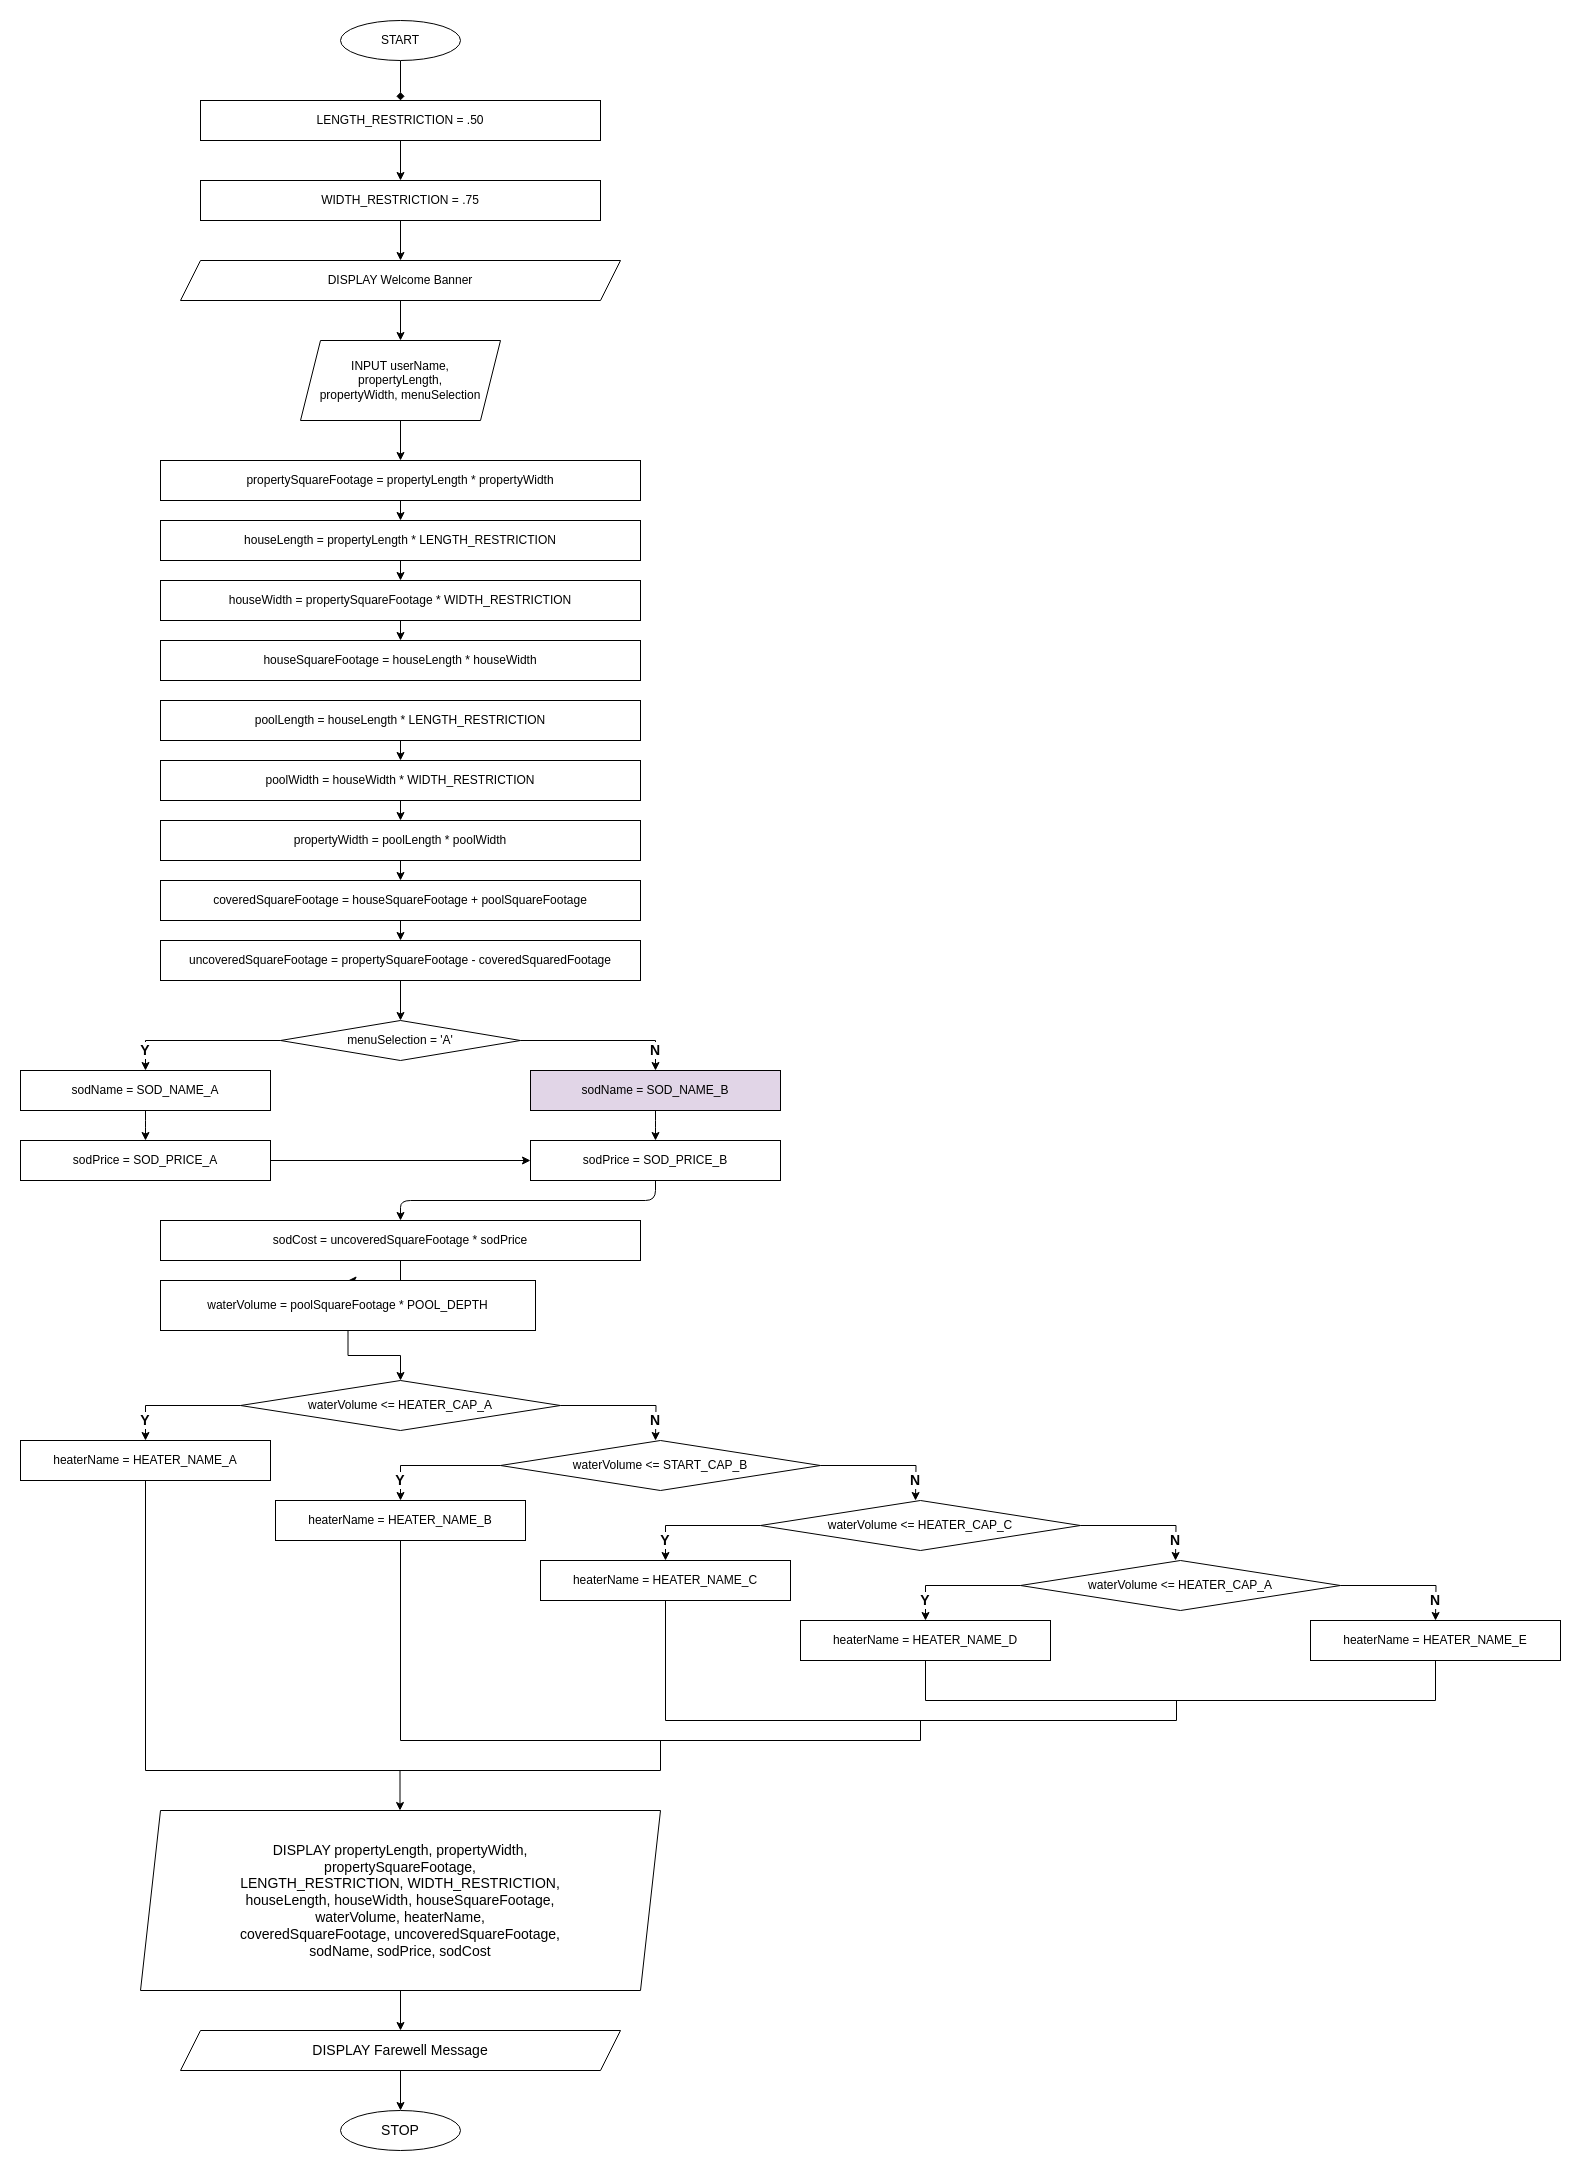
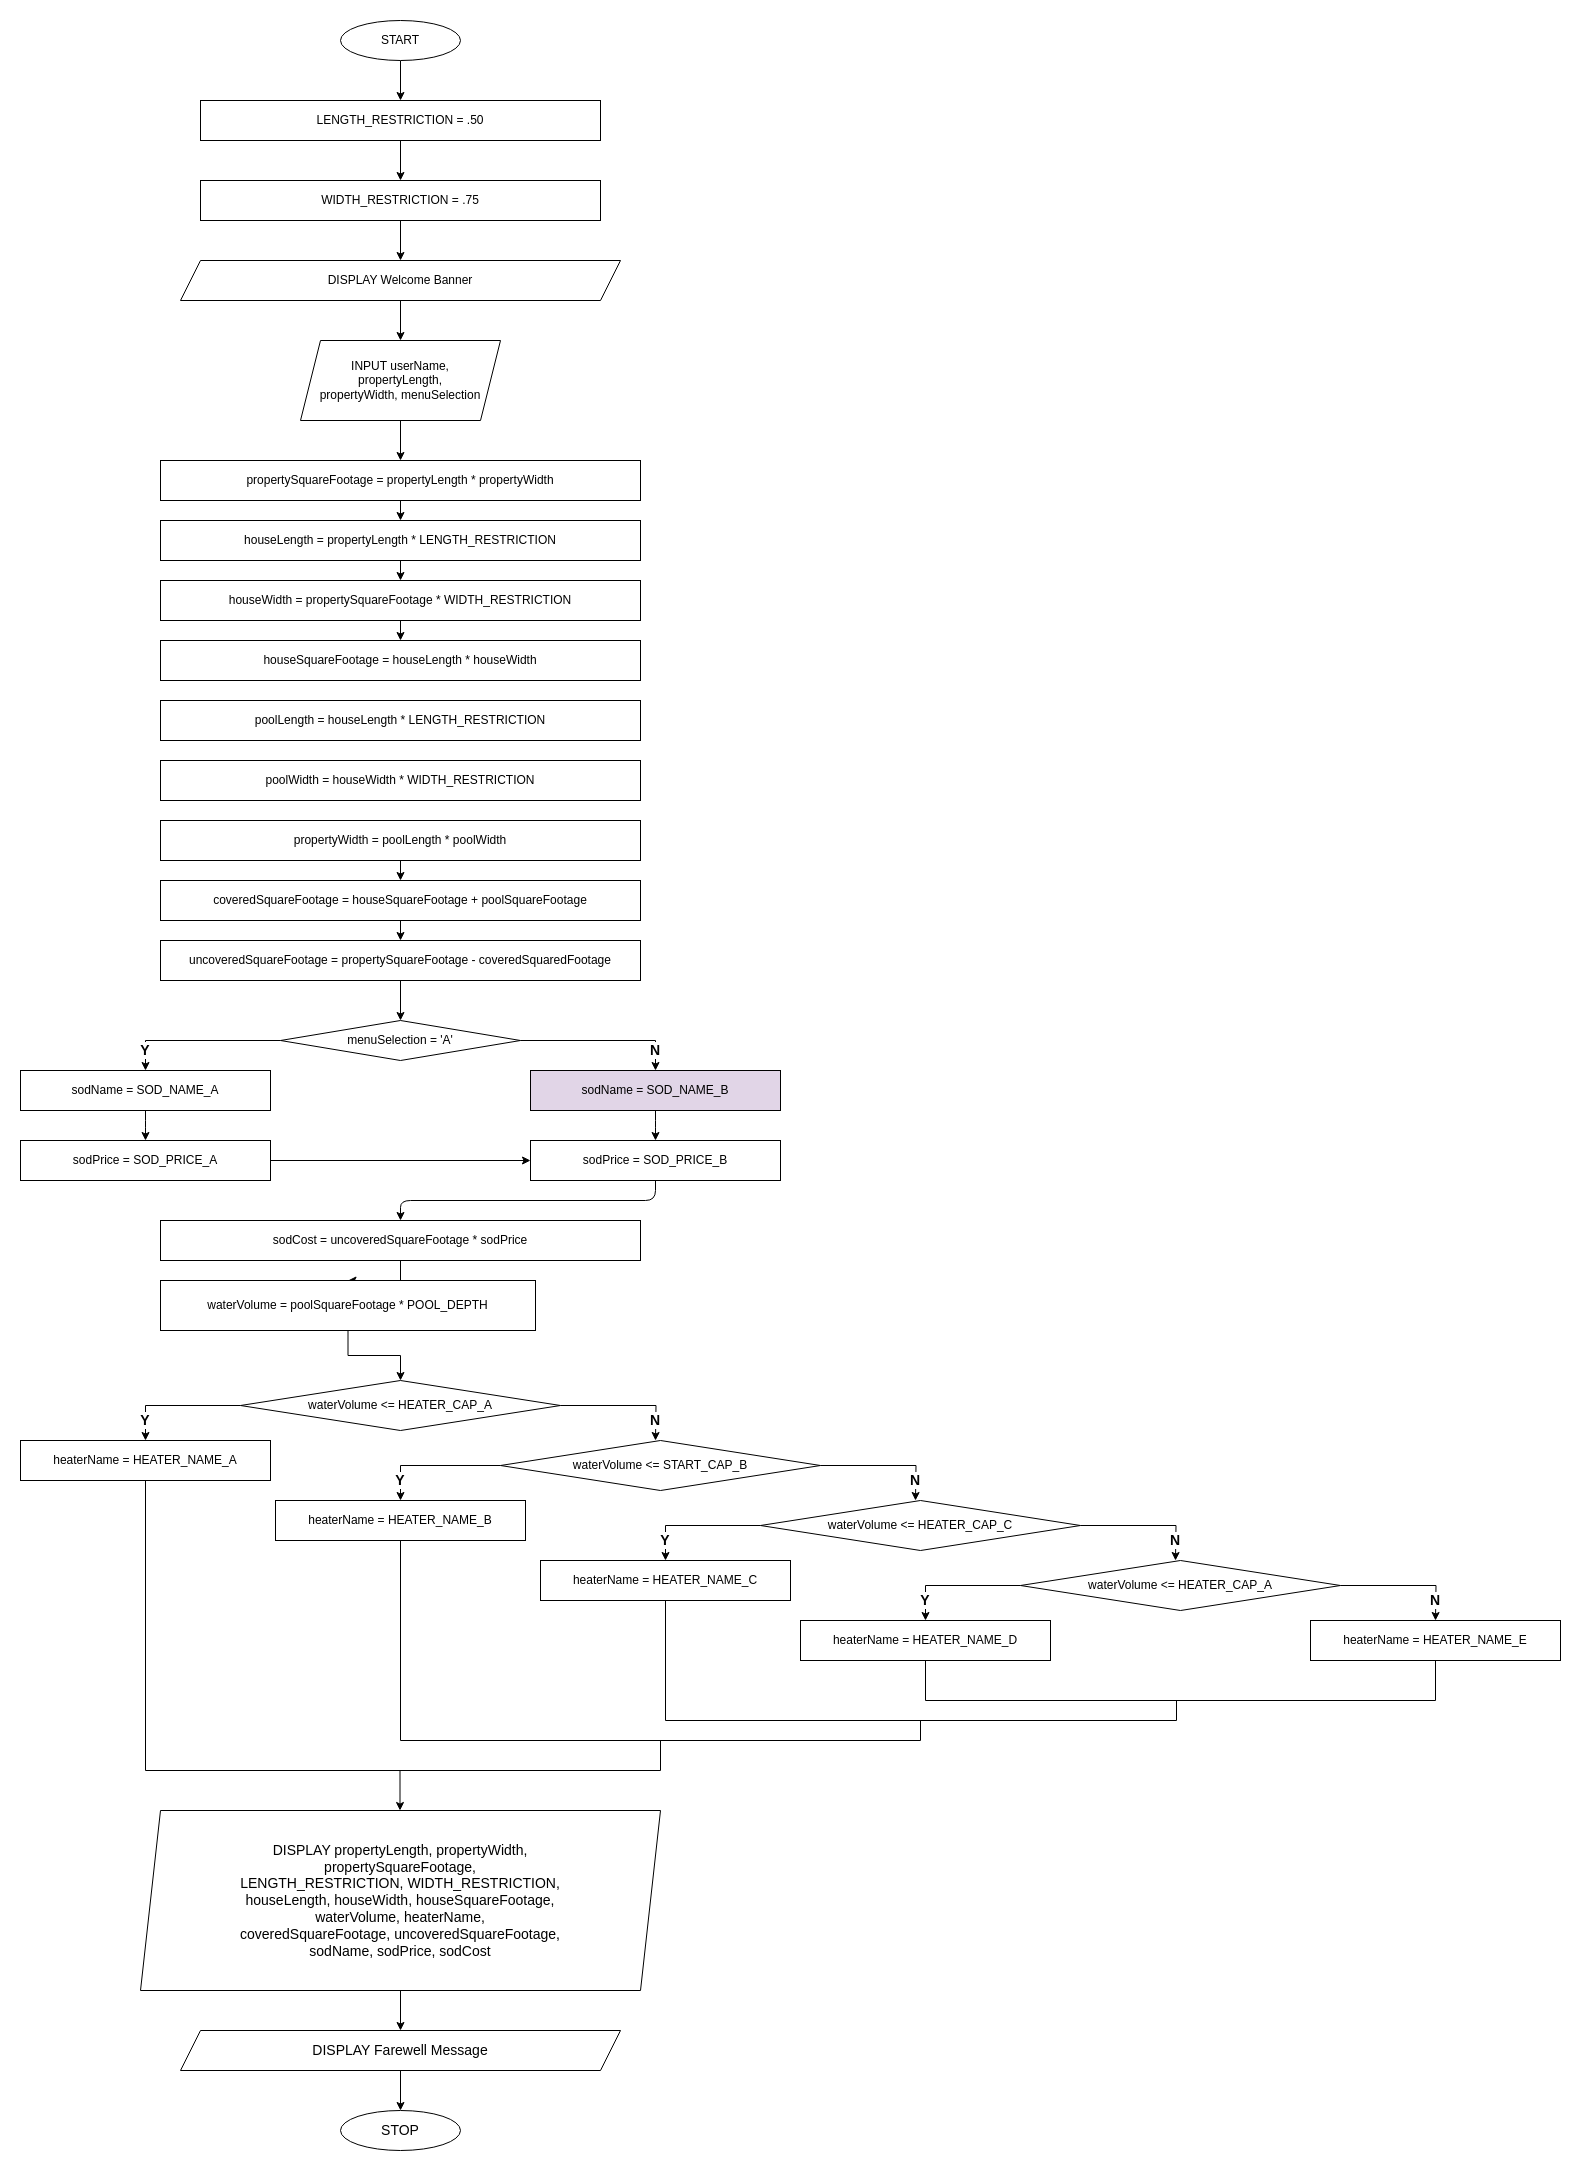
- <mxCell id="2" value="" style="edgeStyle=orthogonalEdgeStyle;orthogonalLoop=1;jettySize=auto;html=1;endArrow=diamond;" edge="1" parent="1" source="3" target="5"><mxGeometry relative="1" as="geometry" /></mxCell>
+ <mxCell id="2" value="" style="edgeStyle=orthogonalEdgeStyle;orthogonalLoop=1;jettySize=auto;html=1;" edge="1" parent="1" source="3" target="5"><mxGeometry relative="1" as="geometry" /></mxCell>
- <mxCell id="26" value="" style="edgeStyle=orthogonalEdgeStyle;orthogonalLoop=1;jettySize=auto;html=1;" edge="1" parent="1" source="27" target="25"><mxGeometry relative="1" as="geometry" /></mxCell>
- <mxCell id="24" value="" style="edgeStyle=orthogonalEdgeStyle;orthogonalLoop=1;jettySize=auto;html=1;" edge="1" parent="1" source="25" target="23"><mxGeometry relative="1" as="geometry" /></mxCell>
